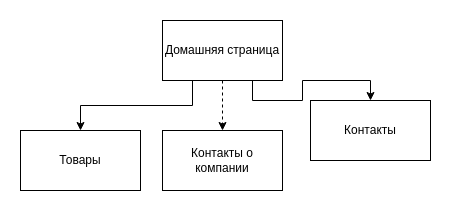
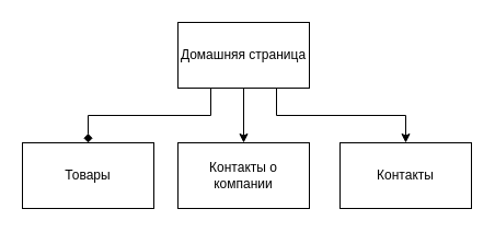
- <mxCell id="3" style="edgeStyle=orthogonalEdgeStyle;rounded=0;orthogonalLoop=1;jettySize=auto;html=1;exitX=0.5;exitY=1;exitDx=0;exitDy=0;entryX=0.5;entryY=0;entryDx=0;entryDy=0;dashed=1;" edge="1" parent="1" source="5" target="7"><mxGeometry relative="1" as="geometry" /></mxCell>
+ <mxCell id="3" style="edgeStyle=orthogonalEdgeStyle;rounded=0;orthogonalLoop=1;jettySize=auto;html=1;exitX=0.5;exitY=1;exitDx=0;exitDy=0;entryX=0.5;entryY=0;entryDx=0;entryDy=0;" edge="1" parent="1" source="5" target="7"><mxGeometry relative="1" as="geometry" /></mxCell>
- <mxCell id="4" style="edgeStyle=orthogonalEdgeStyle;rounded=0;orthogonalLoop=1;jettySize=auto;html=1;exitX=0.25;exitY=1;exitDx=0;exitDy=0;entryX=0.5;entryY=0;entryDx=0;entryDy=0;" edge="1" parent="1" source="5" target="6"><mxGeometry relative="1" as="geometry" /></mxCell>
+ <mxCell id="4" style="edgeStyle=orthogonalEdgeStyle;rounded=0;orthogonalLoop=1;jettySize=auto;html=1;exitX=0.25;exitY=1;exitDx=0;exitDy=0;entryX=0.5;entryY=0;entryDx=0;entryDy=0;endArrow=diamond;" edge="1" parent="1" source="5" target="6"><mxGeometry relative="1" as="geometry" /></mxCell>
- <mxCell id="8" value="Контакты" style="rounded=0;whiteSpace=wrap;html=1;" vertex="1" parent="1"><mxGeometry x="310" y="100" width="120" height="60" as="geometry" /></mxCell>
+ <mxCell id="8" value="Контакты" style="rounded=0;whiteSpace=wrap;html=1;" vertex="1" parent="1"><mxGeometry x="310" y="130" width="120" height="60" as="geometry" /></mxCell>
